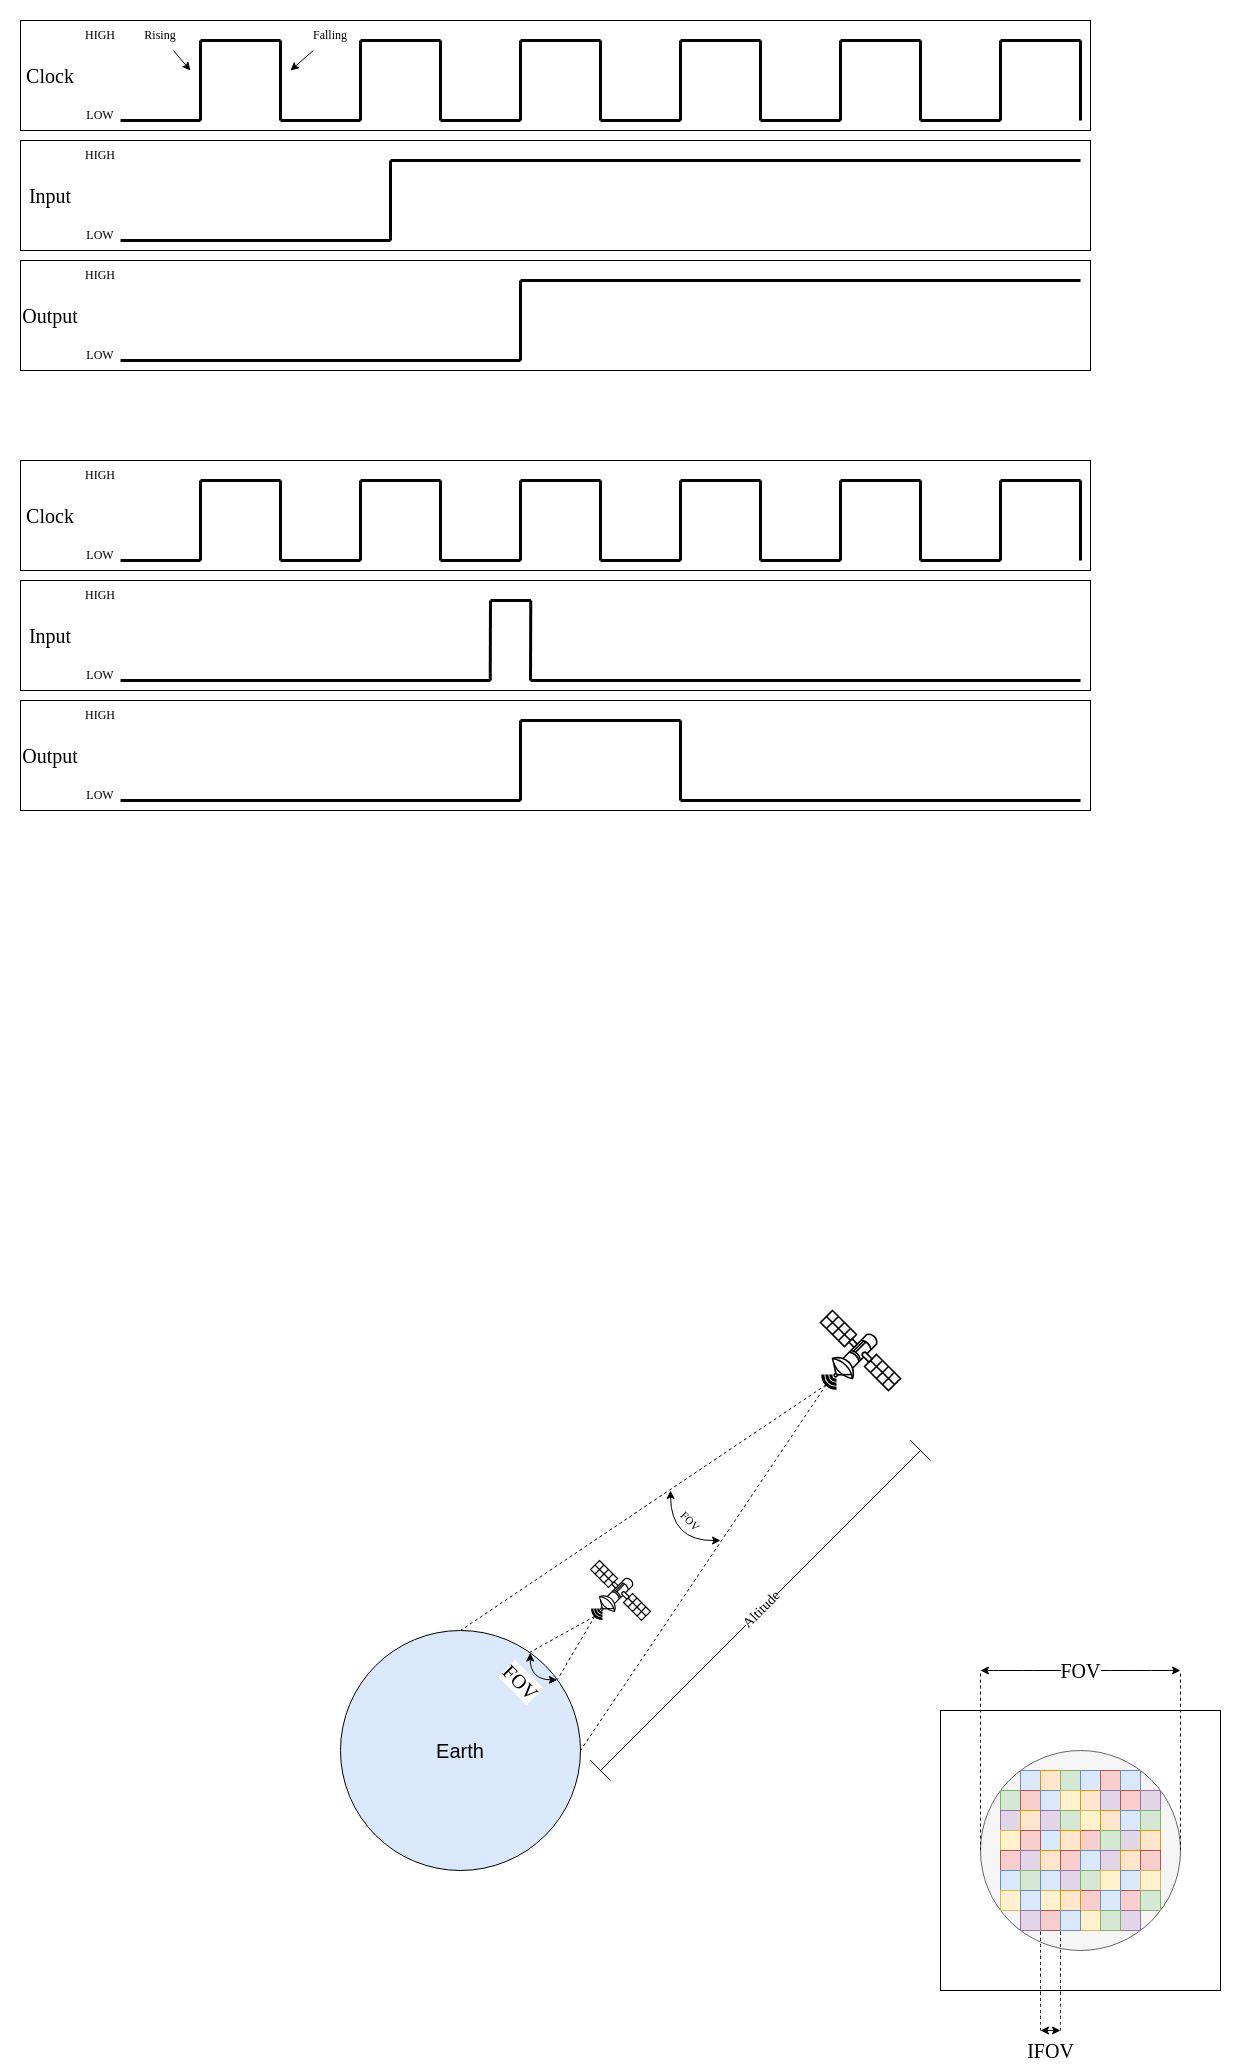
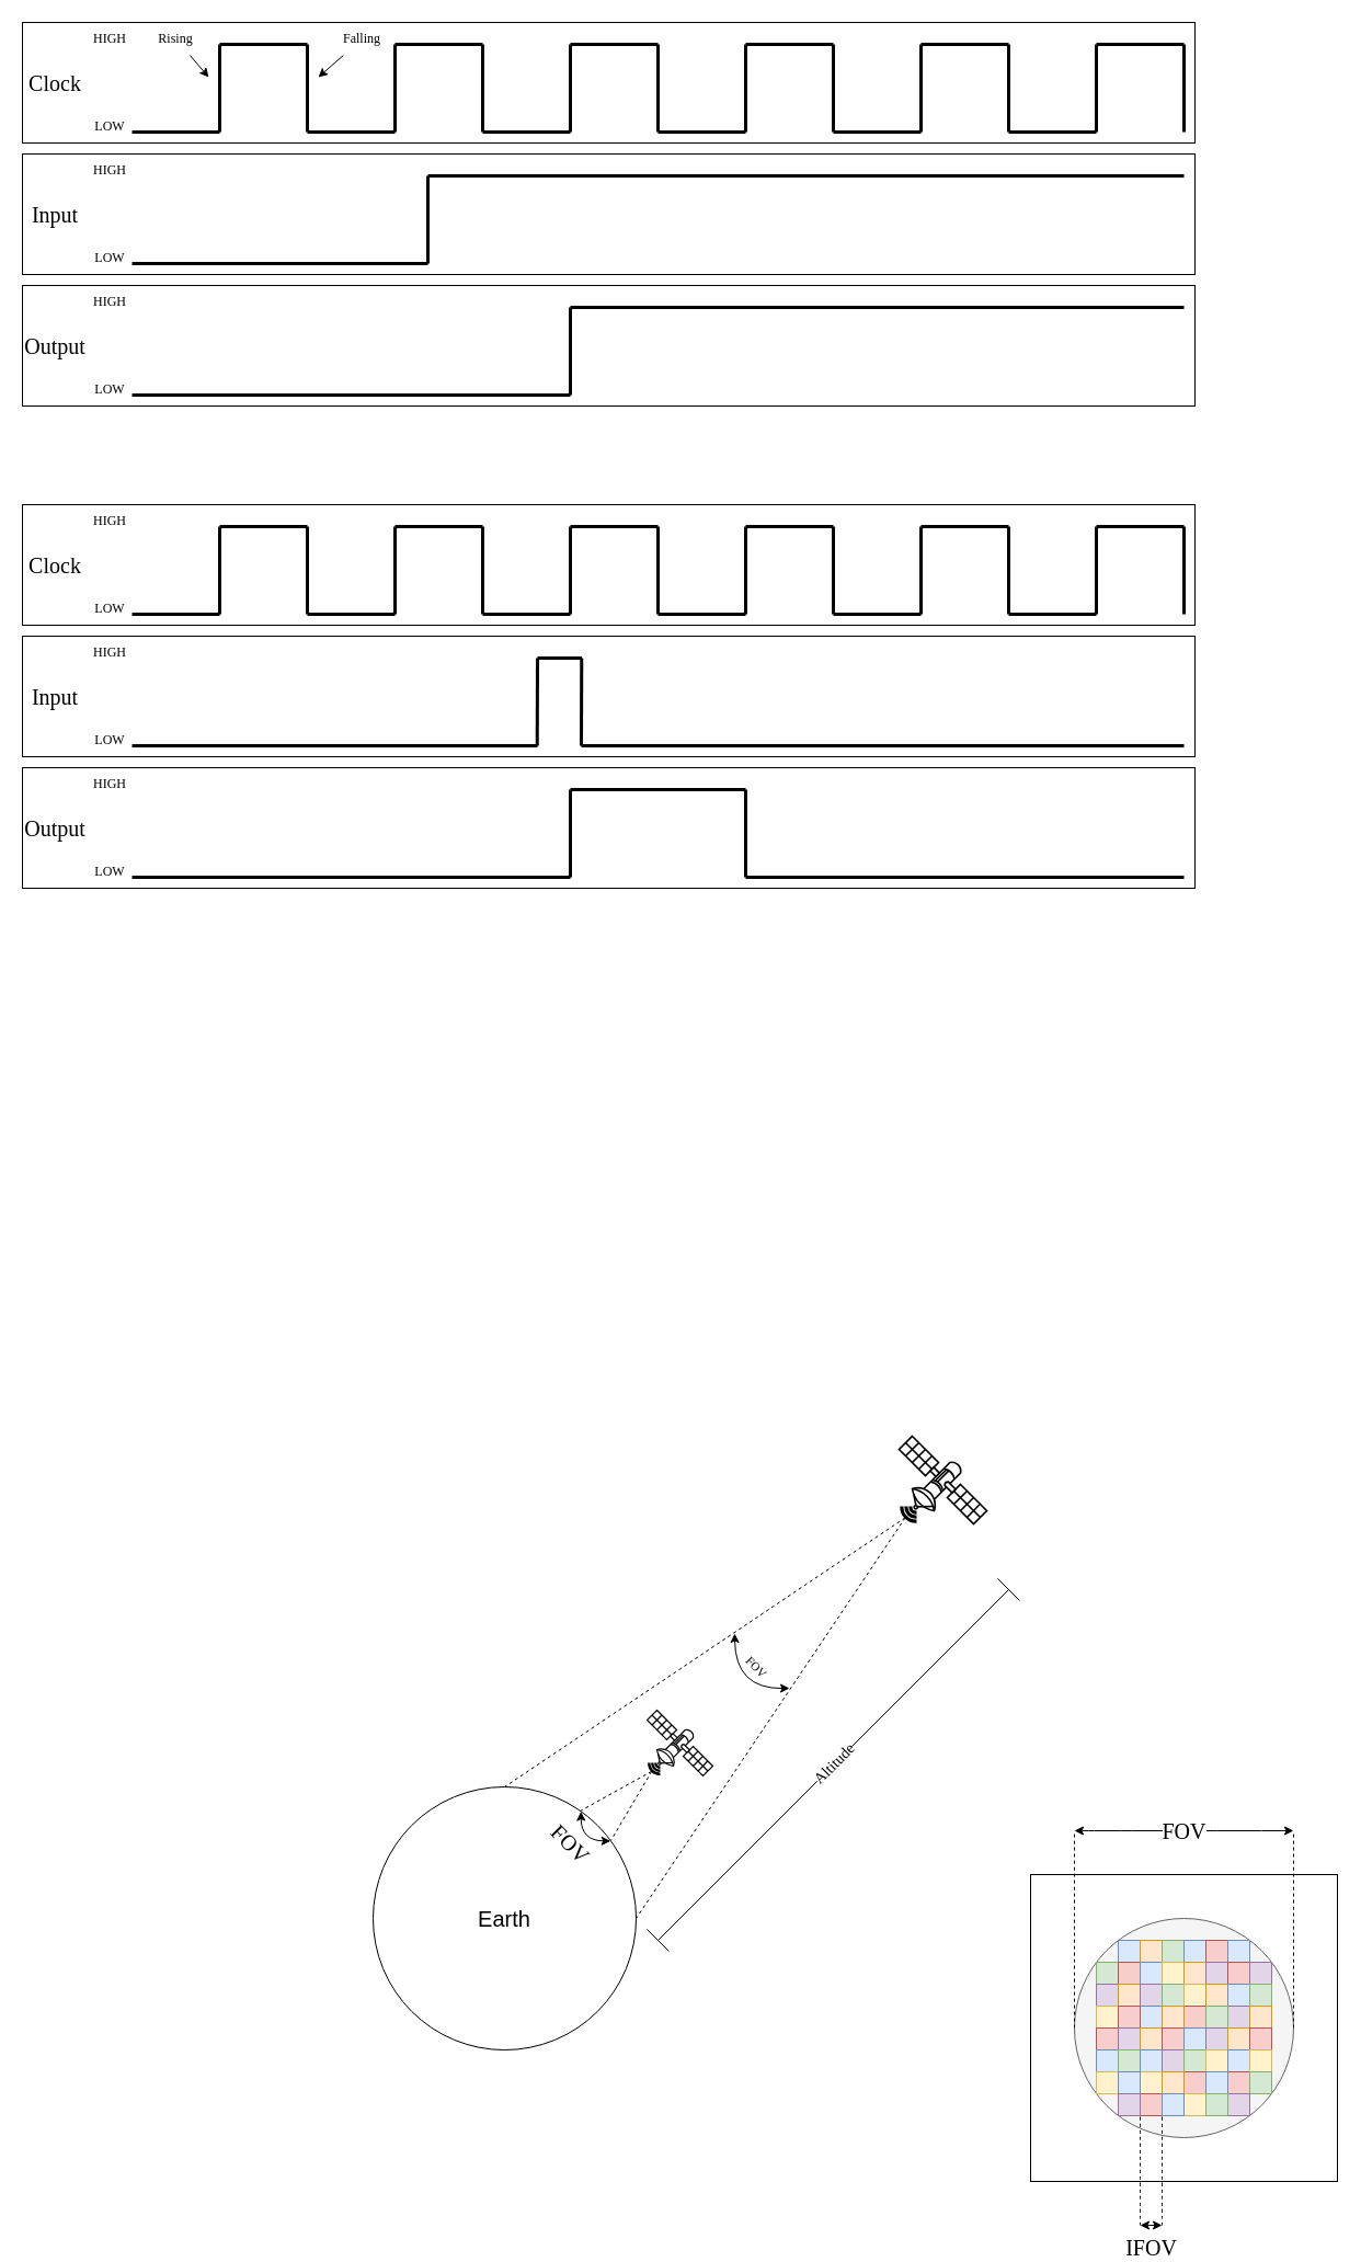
- <mxCell id="94" value="&lt;font style=&quot;font-size: 20px&quot;&gt;Earth&lt;/font&gt;" style="ellipse;whiteSpace=wrap;html=1;aspect=fixed;fillColor=#dae8fc;" vertex="1" parent="1"><mxGeometry x="340" y="1630" width="240" height="240" as="geometry" /></mxCell>
+ <mxCell id="94" value="&lt;font style=&quot;font-size: 20px&quot;&gt;Earth&lt;/font&gt;" style="ellipse;whiteSpace=wrap;html=1;aspect=fixed;" vertex="1" parent="1"><mxGeometry x="340" y="1630" width="240" height="240" as="geometry" /></mxCell>
